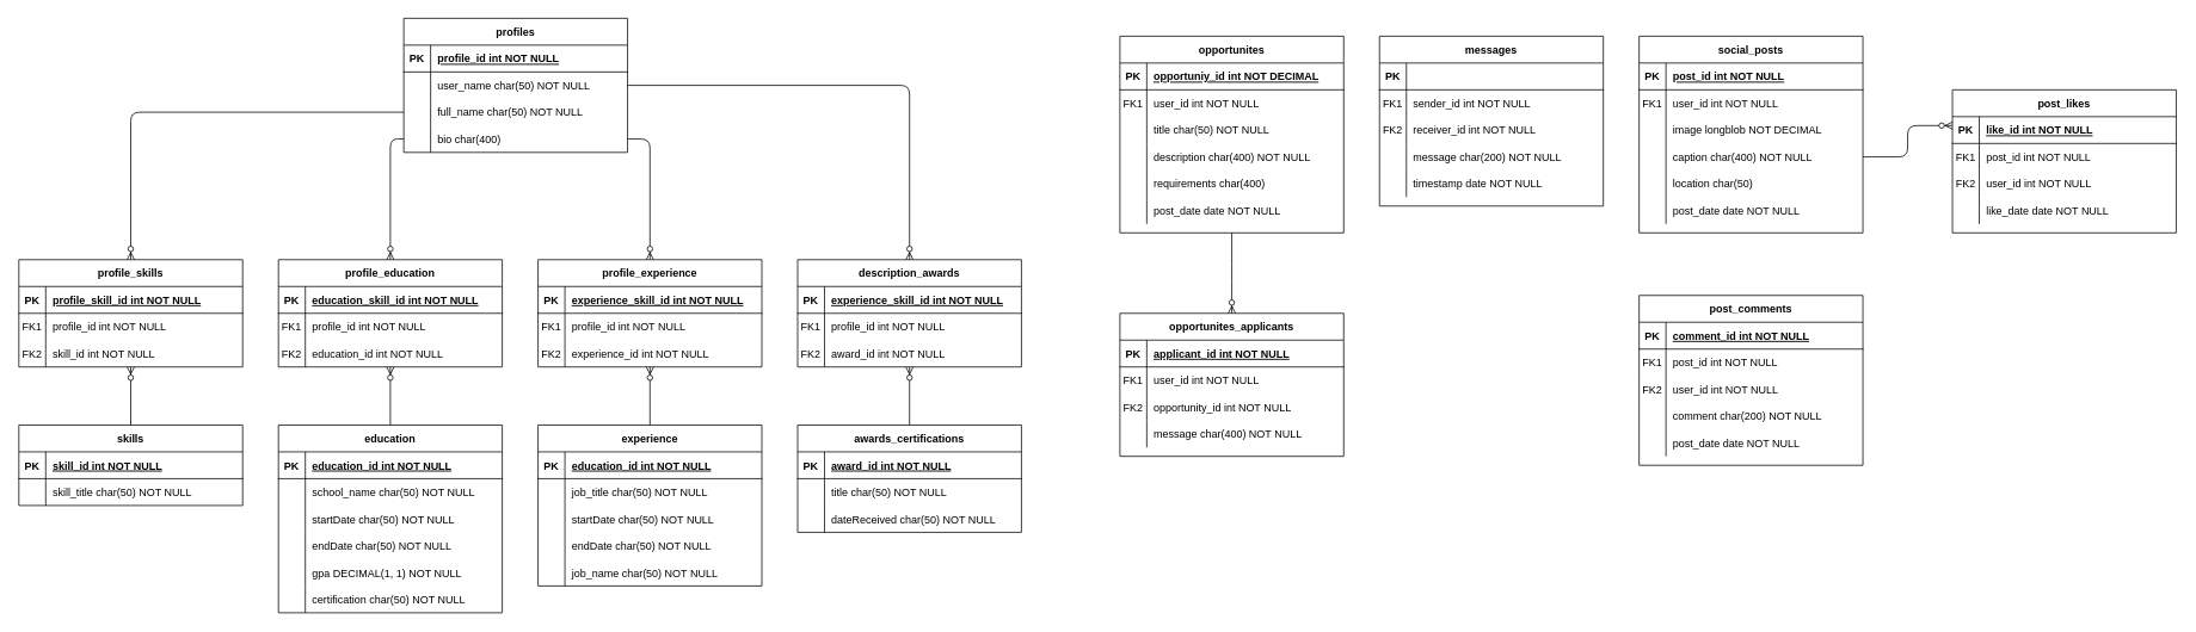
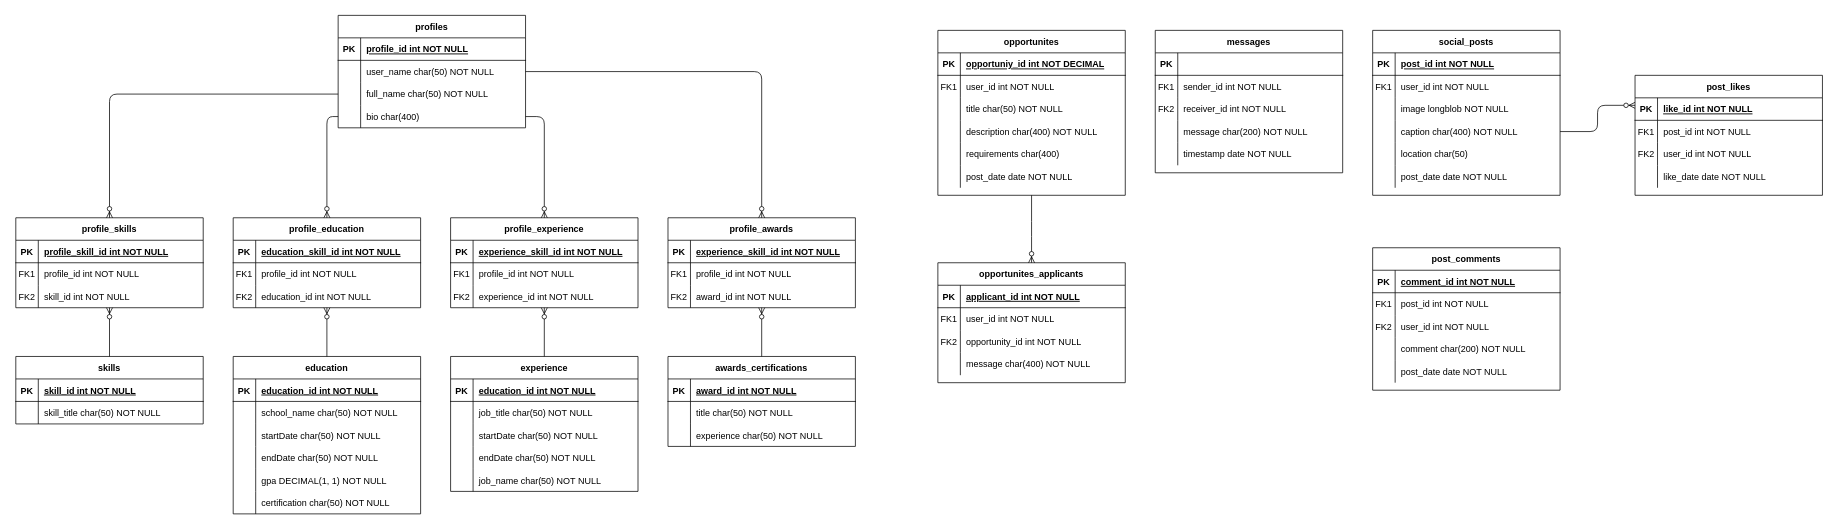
- <mxCell id="11" value="image longblob NOT DECIMAL" style="shape=partialRectangle;overflow=hidden;connectable=0;fillColor=none;top=0;left=0;bottom=0;right=0;align=left;spacingLeft=6;" vertex="1" parent="9"><mxGeometry x="30" width="220" height="30" as="geometry" /></mxCell>
+ <mxCell id="11" value="image longblob NOT NULL" style="shape=partialRectangle;overflow=hidden;connectable=0;fillColor=none;top=0;left=0;bottom=0;right=0;align=left;spacingLeft=6;" vertex="1" parent="9"><mxGeometry x="30" width="220" height="30" as="geometry" /></mxCell>
- <mxCell id="146" value="description_awards" style="shape=table;startSize=30;container=1;collapsible=1;childLayout=tableLayout;fixedRows=1;rowLines=0;fontStyle=1;align=center;resizeLast=1;" vertex="1" parent="1"><mxGeometry x="890" y="290" width="250" height="120" as="geometry" /></mxCell>
+ <mxCell id="146" value="profile_awards" style="shape=table;startSize=30;container=1;collapsible=1;childLayout=tableLayout;fixedRows=1;rowLines=0;fontStyle=1;align=center;resizeLast=1;" vertex="1" parent="1"><mxGeometry x="890" y="290" width="250" height="120" as="geometry" /></mxCell>
- <mxCell id="165" value="dateReceived char(50) NOT NULL" style="shape=partialRectangle;overflow=hidden;connectable=0;fillColor=none;top=0;left=0;bottom=0;right=0;align=left;spacingLeft=6;" vertex="1" parent="163"><mxGeometry x="30" width="220" height="30" as="geometry" /></mxCell>
+ <mxCell id="165" value="experience char(50) NOT NULL" style="shape=partialRectangle;overflow=hidden;connectable=0;fillColor=none;top=0;left=0;bottom=0;right=0;align=left;spacingLeft=6;" vertex="1" parent="163"><mxGeometry x="30" width="220" height="30" as="geometry" /></mxCell>
